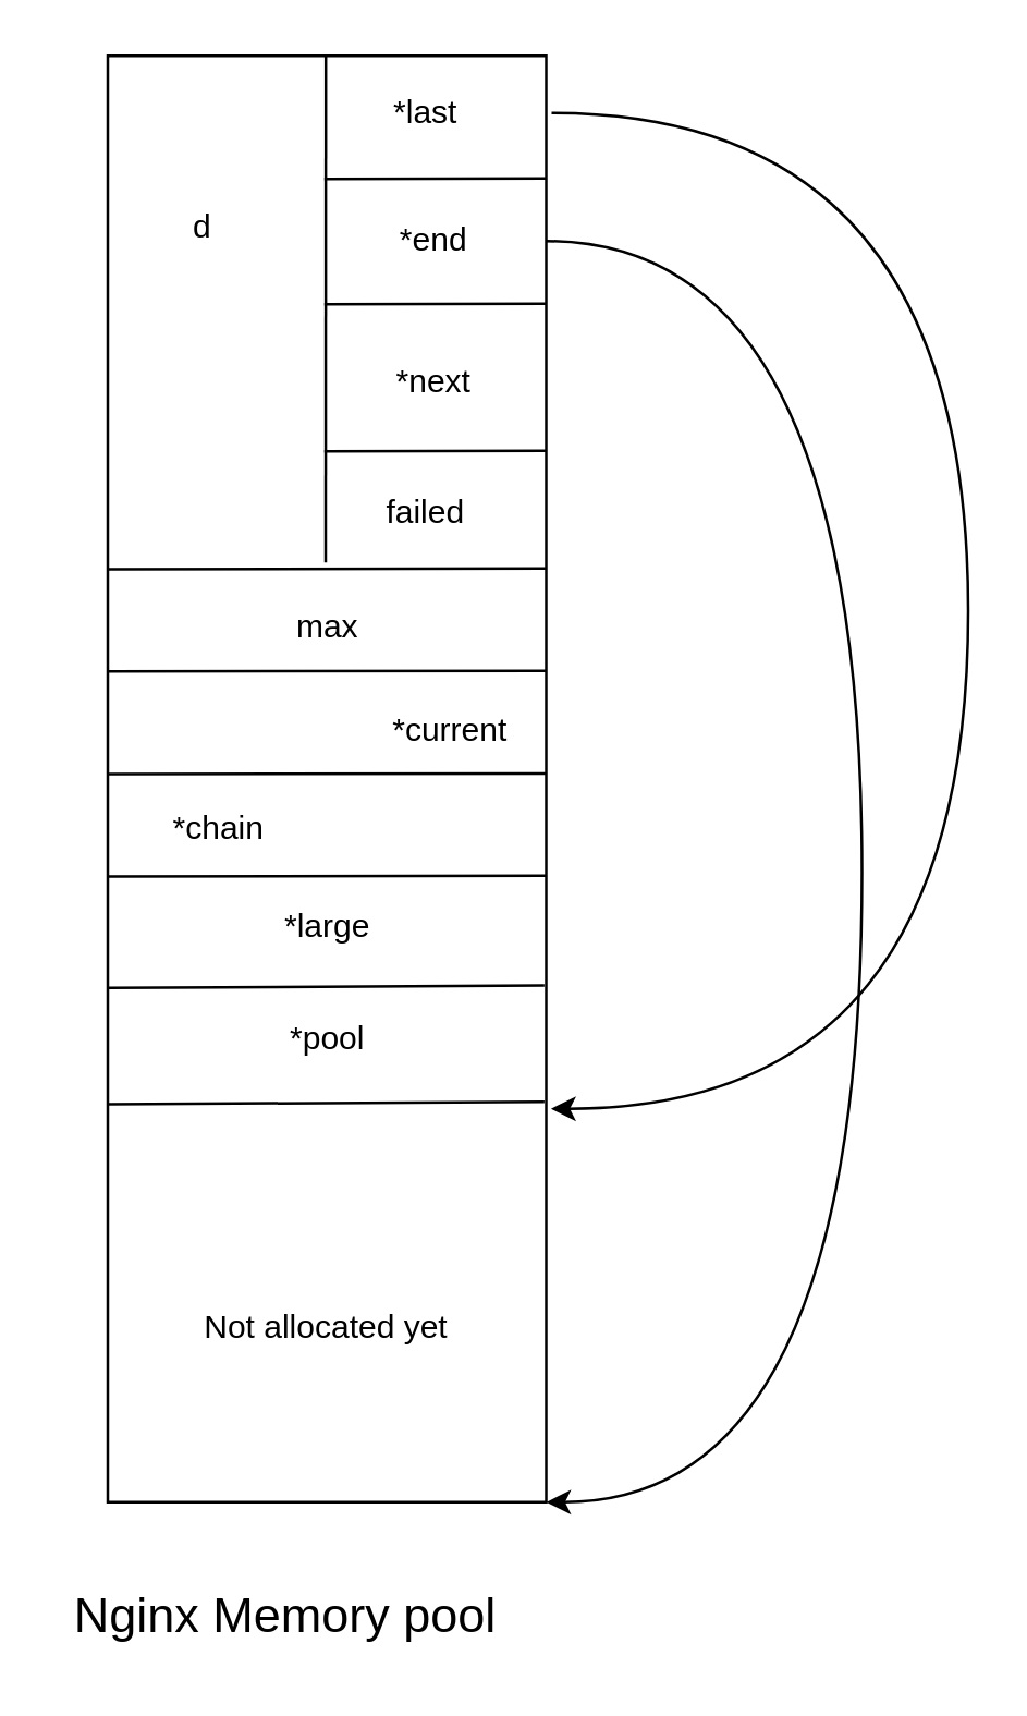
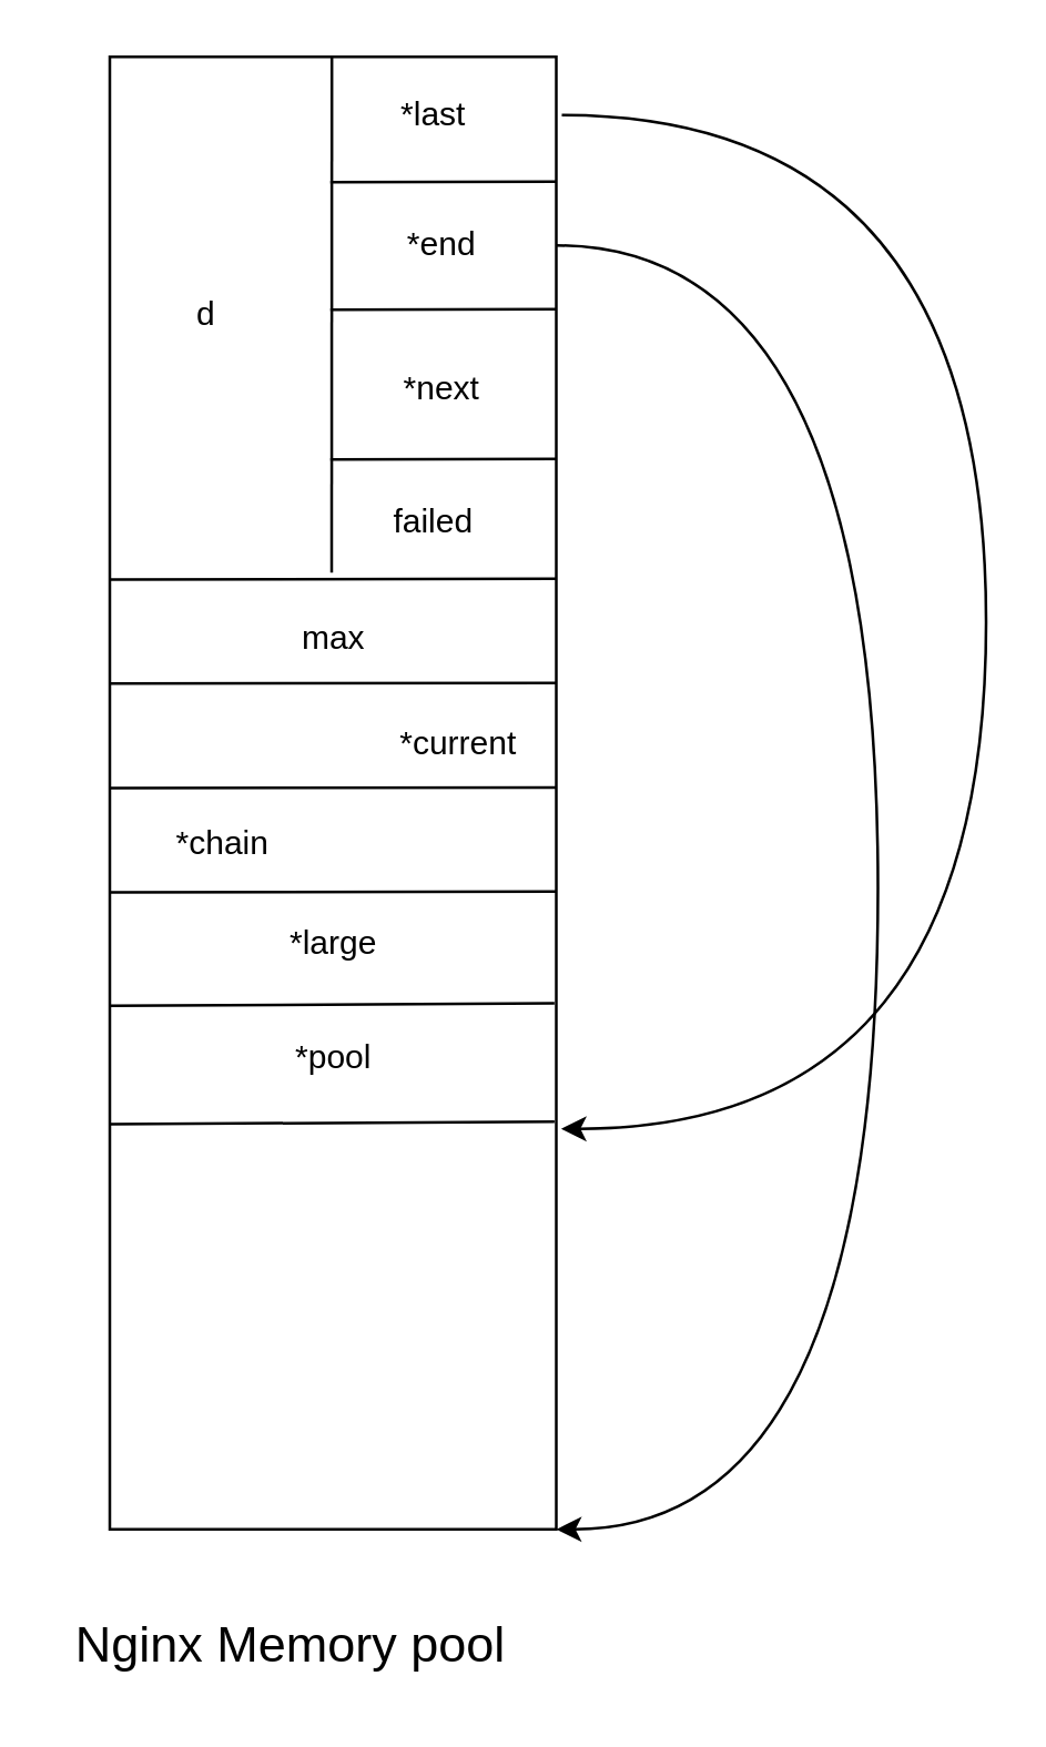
- <mxCell id="11" value="d" style="text;html=1;strokeColor=none;fillColor=none;align=center;verticalAlign=middle;whiteSpace=wrap;rounded=0;" vertex="1" parent="1"><mxGeometry x="44" y="68" width="60" height="30" as="geometry" /></mxCell>
+ <mxCell id="11" value="d" style="text;html=1;strokeColor=none;fillColor=none;align=center;verticalAlign=middle;whiteSpace=wrap;rounded=0;" vertex="1" parent="1"><mxGeometry x="44" y="98" width="60" height="30" as="geometry" /></mxCell>
- <mxCell id="23" value="Not allocated yet" style="text;html=1;strokeColor=none;fillColor=none;align=center;verticalAlign=middle;whiteSpace=wrap;rounded=0;" vertex="1" parent="1"><mxGeometry x="71.25" y="473" width="96.5" height="28" as="geometry" /></mxCell>
